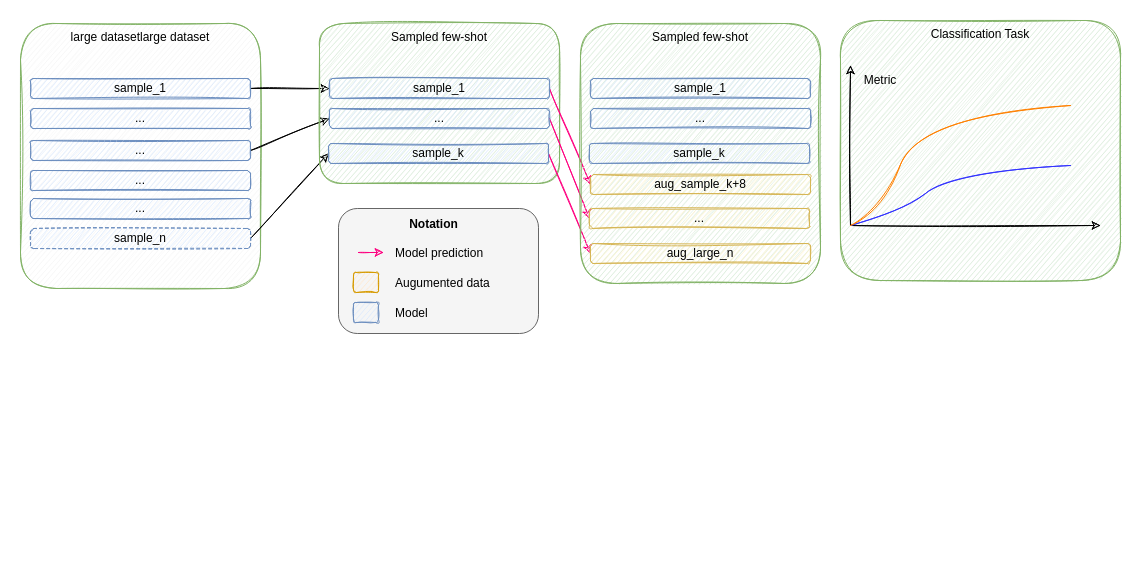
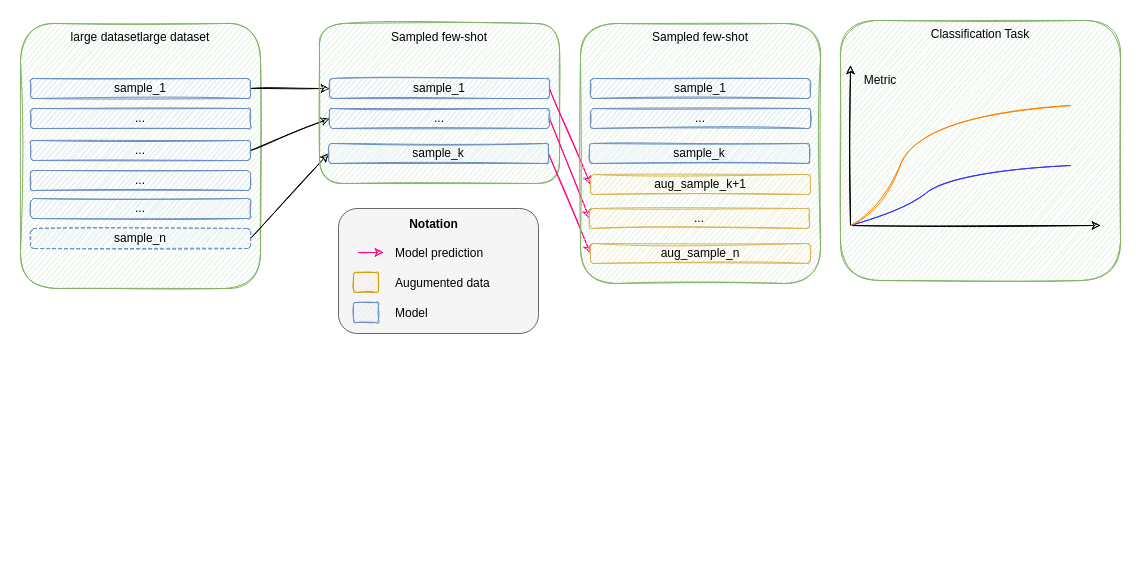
- <mxCell id="8" value="large datasetlarge dataset" style="rounded=1;whiteSpace=wrap;html=1;verticalAlign=top;fillColor=#f5f5f5;strokeColor=#82b366;sketch=1;" vertex="1" parent="1"><mxGeometry x="20" y="23" width="240" height="265" as="geometry" /></mxCell>
+ <mxCell id="8" value="large datasetlarge dataset" style="rounded=1;whiteSpace=wrap;html=1;verticalAlign=top;fillColor=#d5e8d4;strokeColor=#82b366;sketch=1;" vertex="1" parent="1"><mxGeometry x="20" y="23" width="240" height="265" as="geometry" /></mxCell>
- <mxCell id="29" value="aug_sample_k+8" style="rounded=1;whiteSpace=wrap;html=1;fillColor=#fff2cc;strokeColor=#d6b656;sketch=1;" vertex="1" parent="1"><mxGeometry x="590" y="174" width="220" height="20" as="geometry" /></mxCell>
+ <mxCell id="29" value="aug_sample_k+1" style="rounded=1;whiteSpace=wrap;html=1;fillColor=#fff2cc;strokeColor=#d6b656;sketch=1;" vertex="1" parent="1"><mxGeometry x="590" y="174" width="220" height="20" as="geometry" /></mxCell>
- <mxCell id="31" value="aug_large_n" style="rounded=1;whiteSpace=wrap;html=1;fillColor=#fff2cc;strokeColor=#d6b656;sketch=1;" vertex="1" parent="1"><mxGeometry x="590" y="243" width="220" height="20" as="geometry" /></mxCell>
+ <mxCell id="31" value="aug_sample_n" style="rounded=1;whiteSpace=wrap;html=1;fillColor=#fff2cc;strokeColor=#d6b656;sketch=1;" vertex="1" parent="1"><mxGeometry x="590" y="243" width="220" height="20" as="geometry" /></mxCell>
